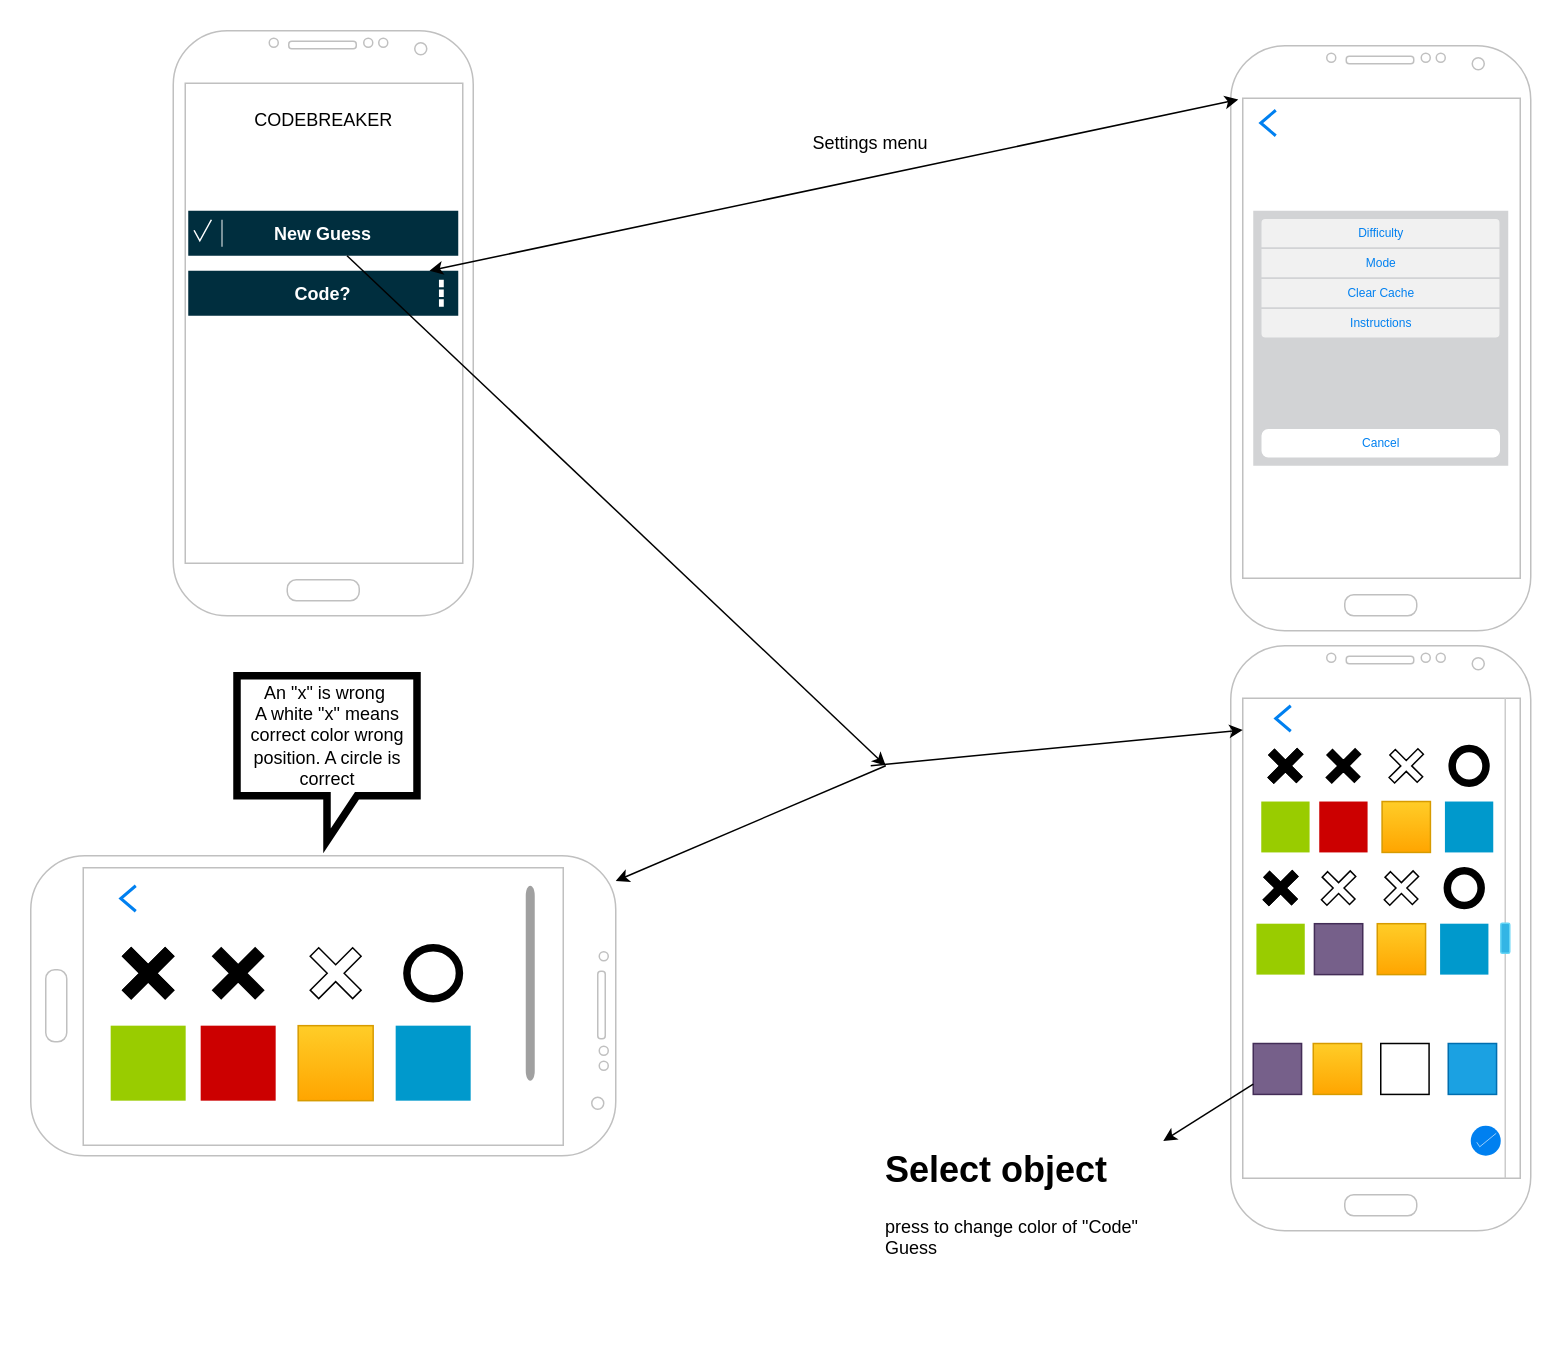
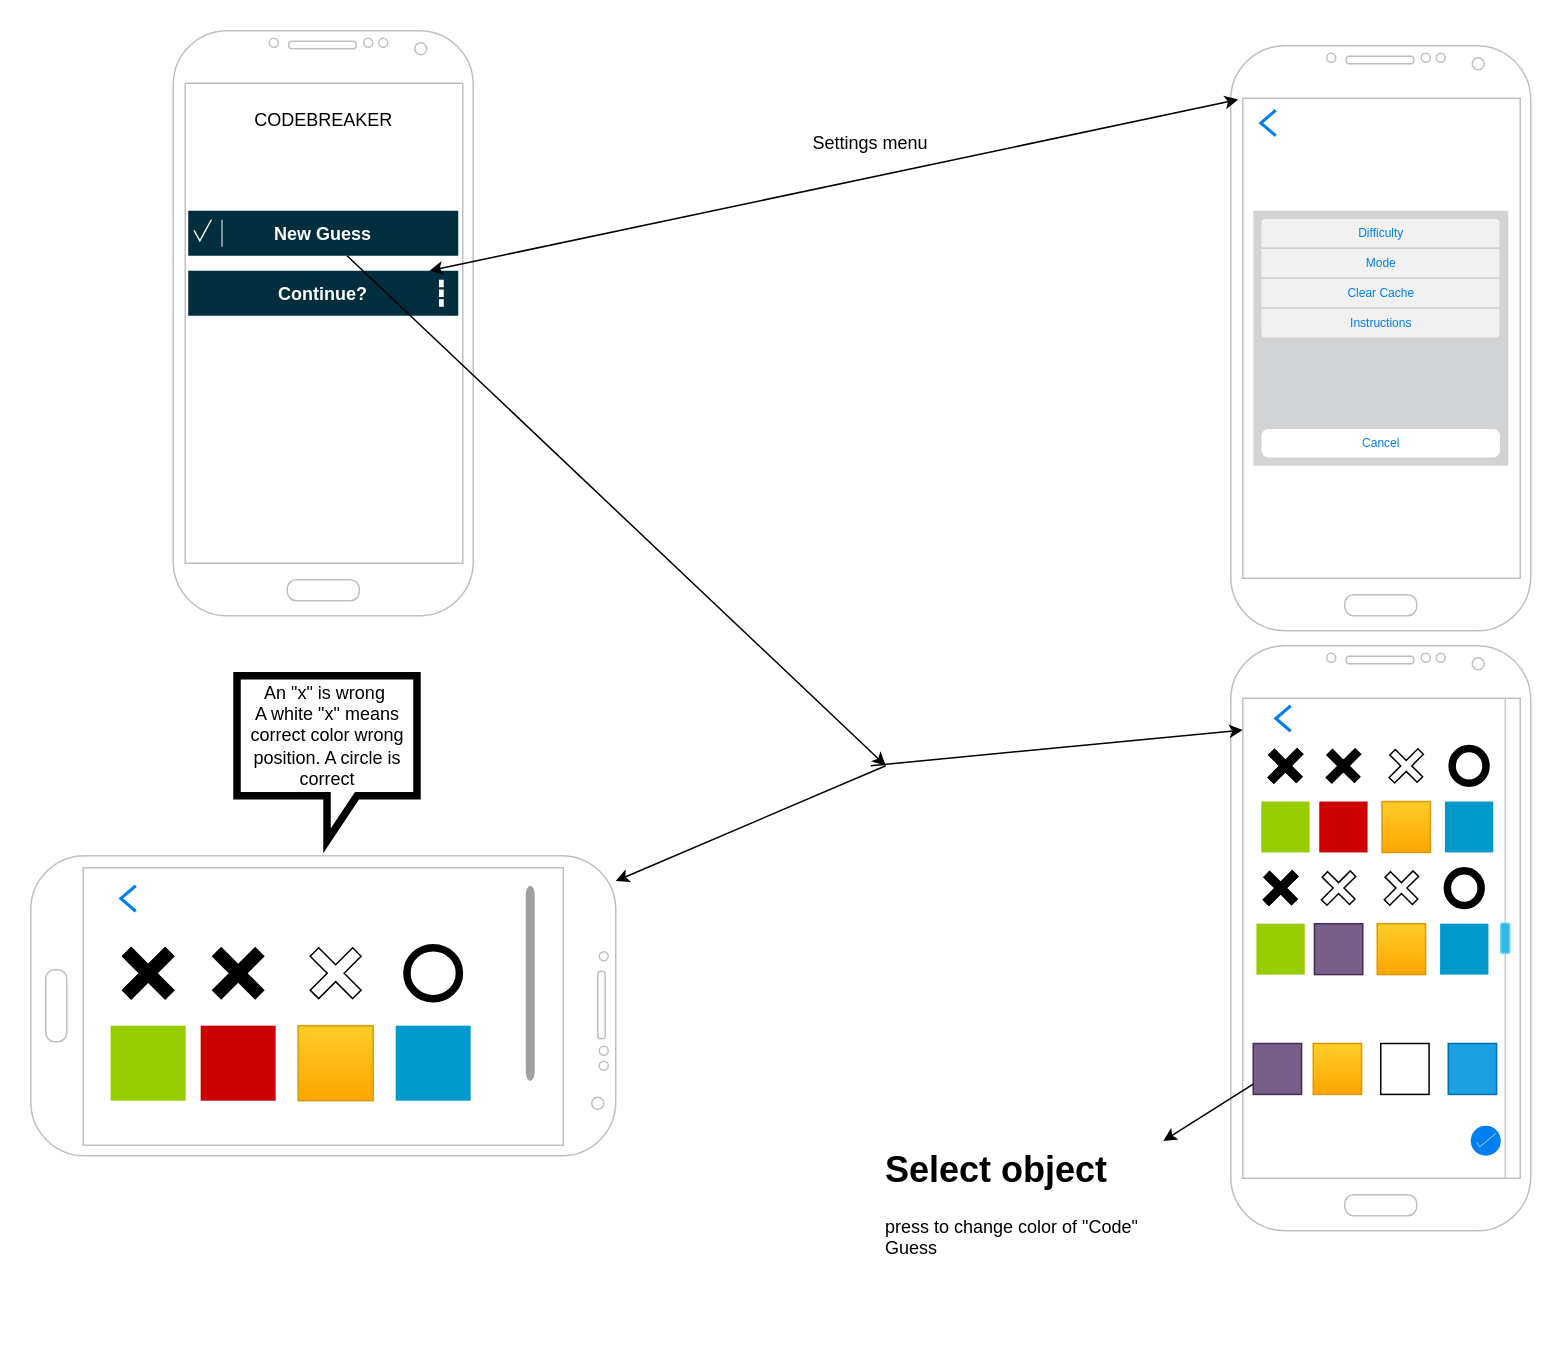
- <mxCell id="9" value="Code?" style="shape=transparent;fontStyle=1;fontColor=#ffffff;" vertex="1" parent="7"><mxGeometry y="40" width="180" height="30" as="geometry" /></mxCell>
+ <mxCell id="9" value="Continue?" style="shape=transparent;fontStyle=1;fontColor=#ffffff;" vertex="1" parent="7"><mxGeometry y="40" width="180" height="30" as="geometry" /></mxCell>
